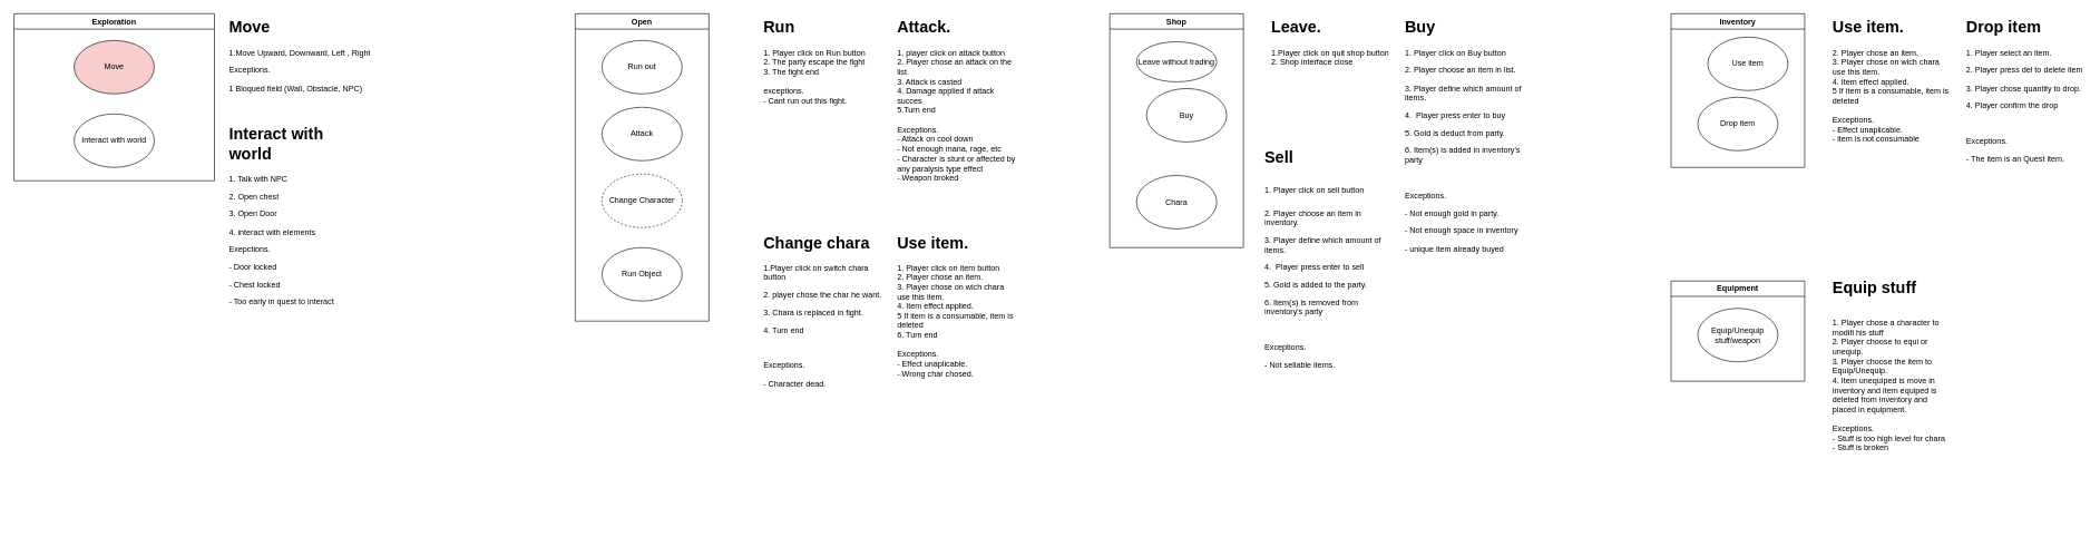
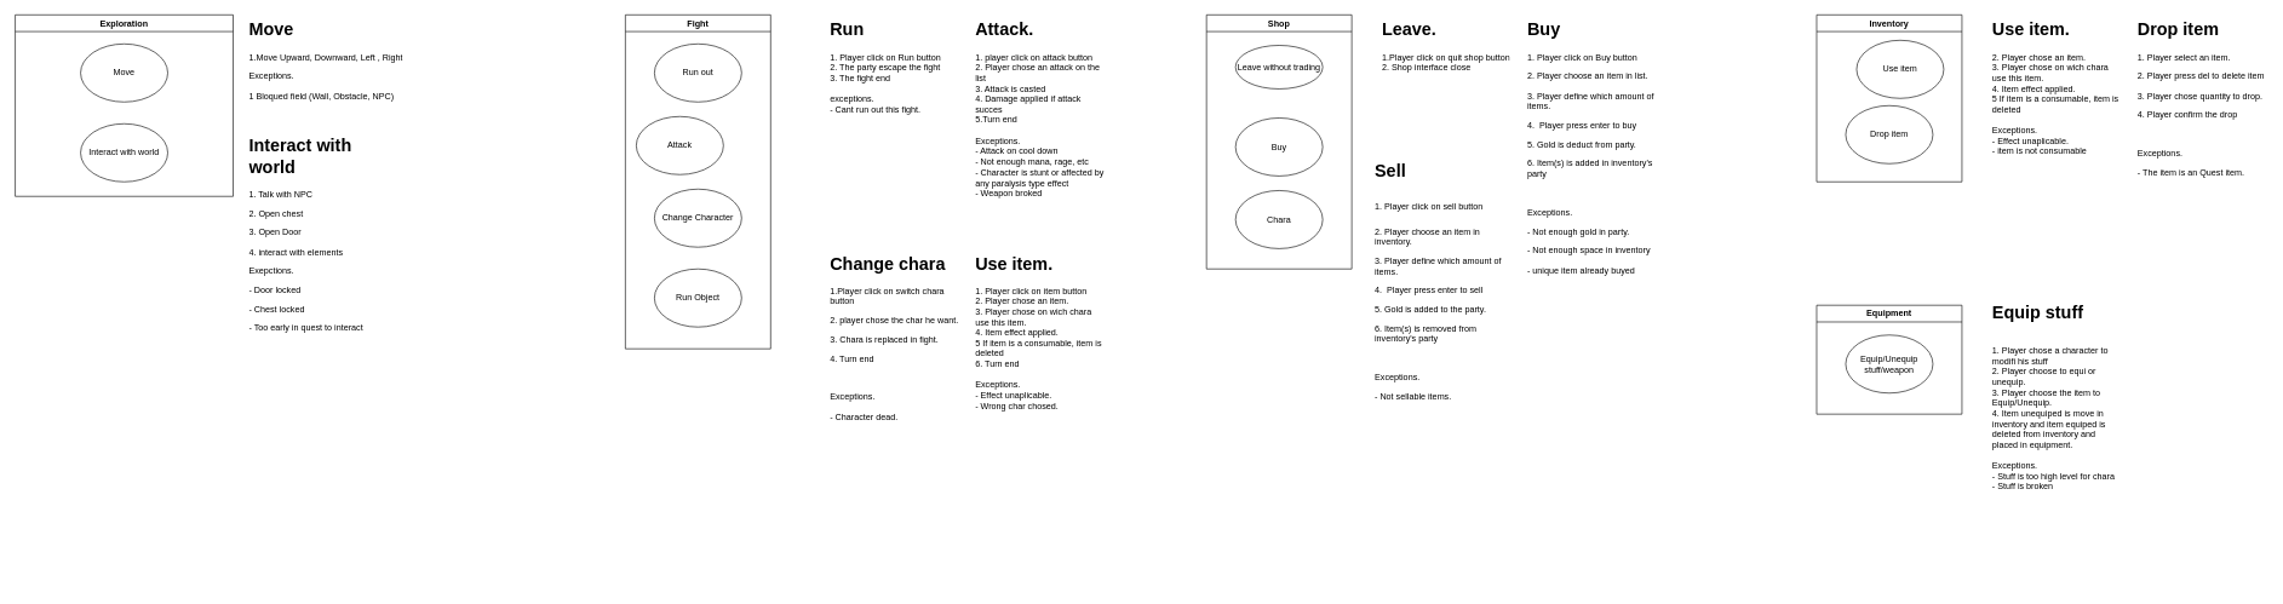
- <mxCell id="5" value="Open" style="swimlane;whiteSpace=wrap;html=1;" vertex="1" parent="1"><mxGeometry x="860" y="20" width="200" height="460" as="geometry" /></mxCell>
+ <mxCell id="5" value="Fight" style="swimlane;whiteSpace=wrap;html=1;" vertex="1" parent="1"><mxGeometry x="860" y="20" width="200" height="460" as="geometry" /></mxCell>
- <mxCell id="3" value="Move" style="ellipse;whiteSpace=wrap;html=1;fillColor=#f8cecc;" vertex="1" parent="2"><mxGeometry x="90" y="40" width="120" height="80" as="geometry" /></mxCell>
+ <mxCell id="3" value="Move" style="ellipse;whiteSpace=wrap;html=1;" vertex="1" parent="2"><mxGeometry x="90" y="40" width="120" height="80" as="geometry" /></mxCell>
- <mxCell id="11" value="Buy" style="ellipse;whiteSpace=wrap;html=1;" vertex="1" parent="10"><mxGeometry x="55" y="112" width="120" height="80" as="geometry" /></mxCell>
+ <mxCell id="11" value="Buy" style="ellipse;whiteSpace=wrap;html=1;" vertex="1" parent="10"><mxGeometry x="40" y="142" width="120" height="80" as="geometry" /></mxCell>
- <mxCell id="7" value="Attack" style="ellipse;whiteSpace=wrap;html=1;" vertex="1" parent="5"><mxGeometry x="40" y="140" width="120" height="80" as="geometry" /></mxCell>
+ <mxCell id="7" value="Attack" style="ellipse;whiteSpace=wrap;html=1;" vertex="1" parent="5"><mxGeometry x="15" y="140" width="120" height="80" as="geometry" /></mxCell>
- <mxCell id="8" value="Change Character" style="ellipse;whiteSpace=wrap;html=1;dashed=1;" vertex="1" parent="5"><mxGeometry x="40" y="240" width="120" height="80" as="geometry" /></mxCell>
+ <mxCell id="8" value="Change Character" style="ellipse;whiteSpace=wrap;html=1;" vertex="1" parent="5"><mxGeometry x="40" y="240" width="120" height="80" as="geometry" /></mxCell>
